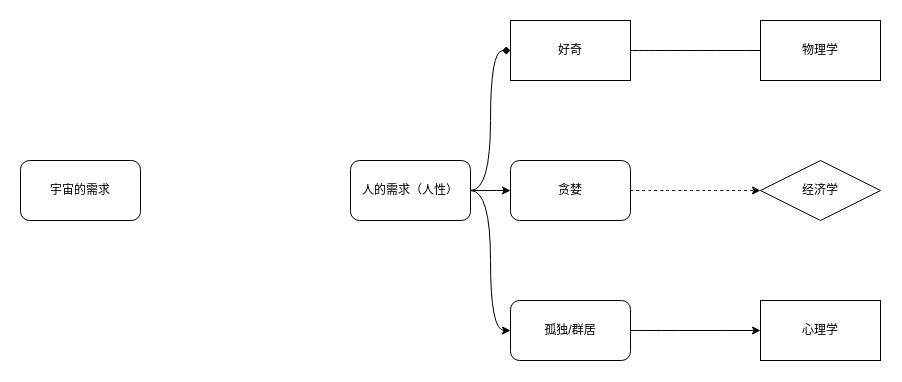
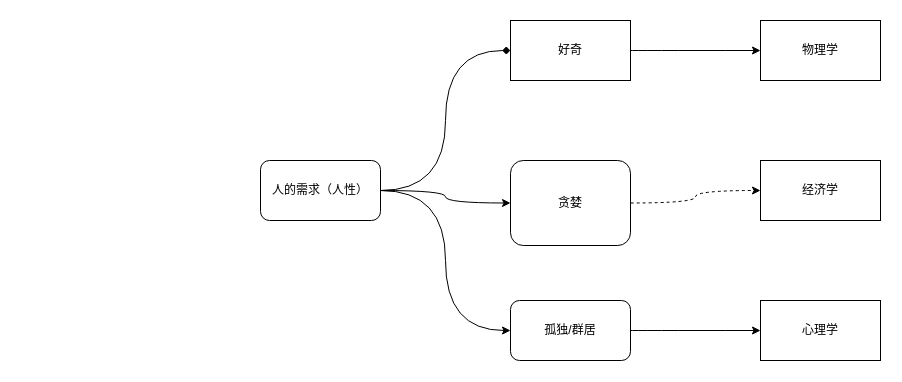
- <mxCell id="7" style="edgeStyle=orthogonalEdgeStyle;curved=1;rounded=0;orthogonalLoop=1;jettySize=auto;html=1;exitX=1;exitY=0.5;exitDx=0;exitDy=0;entryX=0;entryY=0.5;entryDx=0;entryDy=0;endArrow=none;" edge="1" parent="1" source="8" target="12"><mxGeometry relative="1" as="geometry" /></mxCell>
+ <mxCell id="7" style="edgeStyle=orthogonalEdgeStyle;curved=1;rounded=0;orthogonalLoop=1;jettySize=auto;html=1;exitX=1;exitY=0.5;exitDx=0;exitDy=0;entryX=0;entryY=0.5;entryDx=0;entryDy=0;" edge="1" parent="1" source="8" target="12"><mxGeometry relative="1" as="geometry" /></mxCell>
- <mxCell id="2" value="宇宙的需求" style="rounded=1;whiteSpace=wrap;html=1;" vertex="1" parent="1"><mxGeometry x="20" y="160" width="120" height="60" as="geometry" /></mxCell>
- <mxCell id="6" value="人的需求（人性）" style="rounded=1;whiteSpace=wrap;html=1;" vertex="1" parent="1"><mxGeometry x="350" y="160" width="120" height="60" as="geometry" /></mxCell>
+ <mxCell id="6" value="人的需求（人性）" style="rounded=1;whiteSpace=wrap;html=1;" vertex="1" parent="1"><mxGeometry x="260" y="160" width="120" height="60" as="geometry" /></mxCell>
- <mxCell id="10" value="贪婪" style="rounded=1;whiteSpace=wrap;html=1;" vertex="1" parent="1"><mxGeometry x="510" y="160" width="120" height="60" as="geometry" /></mxCell>
+ <mxCell id="10" value="贪婪" style="rounded=1;whiteSpace=wrap;html=1;" vertex="1" parent="1"><mxGeometry x="510" y="160" width="120" height="85" as="geometry" /></mxCell>
- <mxCell id="11" value="经济学" style="rhombus;whiteSpace=wrap;html=1;" vertex="1" parent="1"><mxGeometry x="760" y="160" width="120" height="60" as="geometry" /></mxCell>
+ <mxCell id="11" value="经济学" style="rounded=0;whiteSpace=wrap;html=1;" vertex="1" parent="1"><mxGeometry x="760" y="160" width="120" height="60" as="geometry" /></mxCell>
